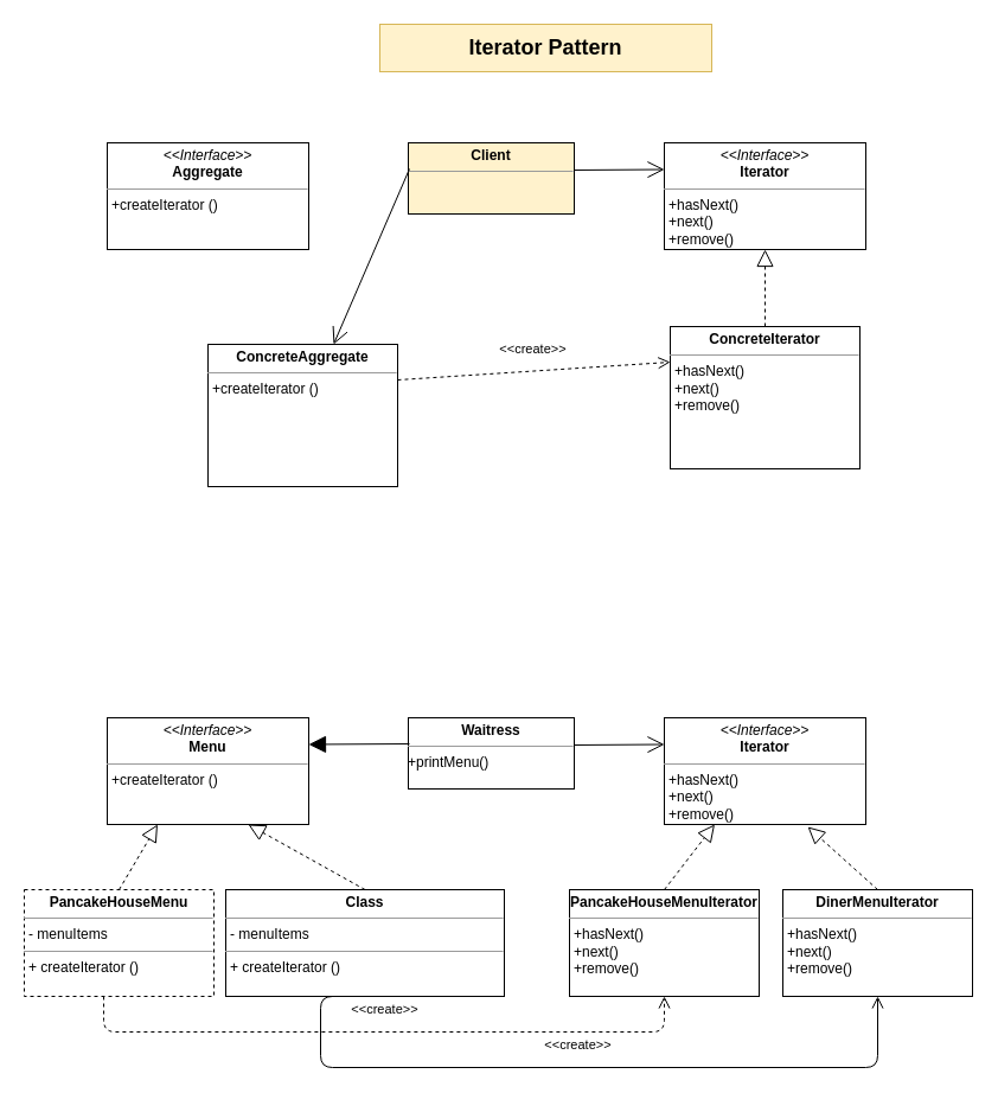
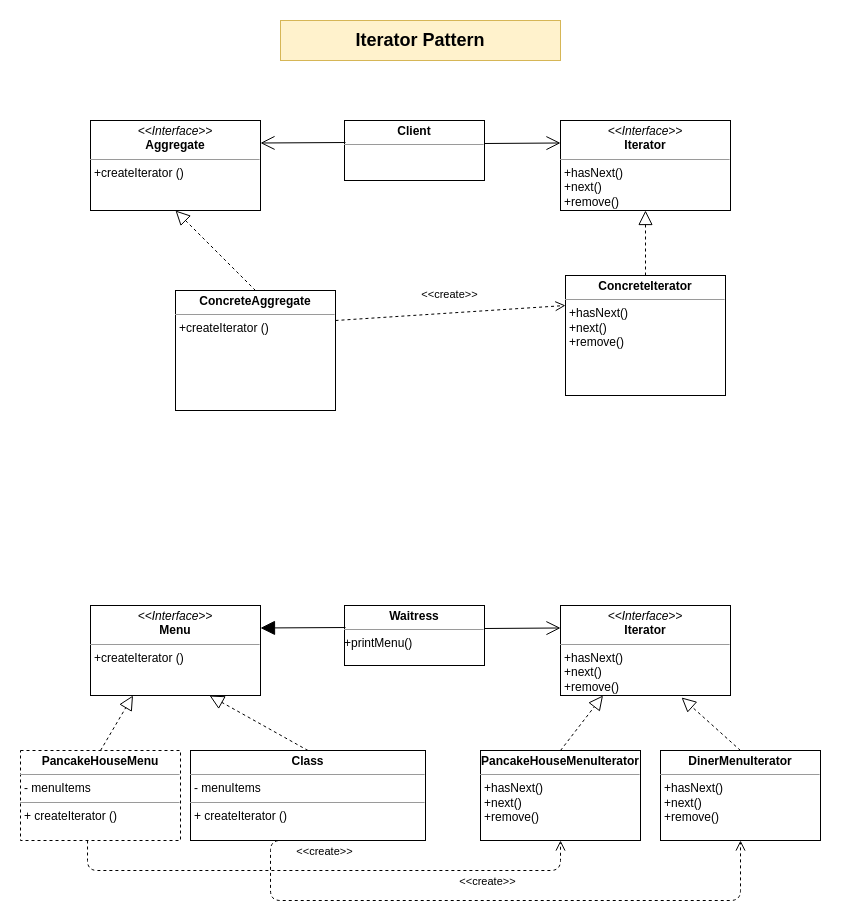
- <mxCell id="2" value="Iterator Pattern" style="text;html=1;strokeColor=#d6b656;fillColor=#fff2cc;align=center;verticalAlign=middle;whiteSpace=wrap;rounded=0;fontSize=18;fontStyle=1" vertex="1" parent="1"><mxGeometry x="320" y="20" width="280" height="40" as="geometry" /></mxCell>
+ <mxCell id="2" value="Iterator Pattern" style="text;html=1;strokeColor=#d6b656;fillColor=#fff2cc;align=center;verticalAlign=middle;whiteSpace=wrap;rounded=0;fontSize=18;fontStyle=1" vertex="1" parent="1"><mxGeometry x="280" y="20" width="280" height="40" as="geometry" /></mxCell>
- <mxCell id="3" value="&lt;p style=&quot;margin: 0px ; margin-top: 4px ; text-align: center&quot;&gt;&lt;b&gt;Client&lt;/b&gt;&lt;/p&gt;&lt;hr size=&quot;1&quot;&gt;&lt;div style=&quot;height: 2px&quot;&gt;&lt;/div&gt;" style="verticalAlign=top;align=left;overflow=fill;fontSize=12;fontFamily=Helvetica;html=1;fillColor=#fff2cc;" vertex="1" parent="1"><mxGeometry x="344" y="120" width="140" height="60" as="geometry" /></mxCell>
+ <mxCell id="3" value="&lt;p style=&quot;margin: 0px ; margin-top: 4px ; text-align: center&quot;&gt;&lt;b&gt;Client&lt;/b&gt;&lt;/p&gt;&lt;hr size=&quot;1&quot;&gt;&lt;div style=&quot;height: 2px&quot;&gt;&lt;/div&gt;" style="verticalAlign=top;align=left;overflow=fill;fontSize=12;fontFamily=Helvetica;html=1;" vertex="1" parent="1"><mxGeometry x="344" y="120" width="140" height="60" as="geometry" /></mxCell>
- <mxCell id="7" value="" style="endArrow=open;endFill=1;endSize=12;html=1;exitX=0.007;exitY=0.367;exitDx=0;exitDy=0;exitPerimeter=0;" edge="1" parent="1" source="3" target="9"><mxGeometry width="160" relative="1" as="geometry"><mxPoint x="320" y="180" as="sourcePoint" /><mxPoint x="570" y="152.5" as="targetPoint" /></mxGeometry></mxCell>
+ <mxCell id="7" value="" style="endArrow=open;endFill=1;endSize=12;html=1;entryX=1;entryY=0.25;entryDx=0;entryDy=0;exitX=0.007;exitY=0.367;exitDx=0;exitDy=0;exitPerimeter=0;" edge="1" parent="1" source="3" target="4"><mxGeometry width="160" relative="1" as="geometry"><mxPoint x="320" y="180" as="sourcePoint" /><mxPoint x="570" y="152.5" as="targetPoint" /></mxGeometry></mxCell>
+ <mxCell id="8" value="" style="endArrow=block;dashed=1;endFill=0;endSize=12;html=1;exitX=0.5;exitY=0;exitDx=0;exitDy=0;entryX=0.5;entryY=1;entryDx=0;entryDy=0;" edge="1" parent="1" source="9" target="4"><mxGeometry width="160" relative="1" as="geometry"><mxPoint x="122.5" y="410" as="sourcePoint" /><mxPoint x="175" y="230" as="targetPoint" /></mxGeometry></mxCell>
- <mxCell id="27" value="&amp;lt;&amp;lt;create&amp;gt;&amp;gt;" style="html=1;verticalAlign=bottom;endArrow=open;dashed=0;endSize=8;exitX=0.5;exitY=1;exitDx=0;exitDy=0;entryX=0.5;entryY=1;entryDx=0;entryDy=0;edgeStyle=orthogonalEdgeStyle;" edge="1" parent="1" source="19" target="25"><mxGeometry y="10" relative="1" as="geometry"><mxPoint x="280.04" y="890" as="sourcePoint" /><mxPoint x="753" y="890" as="targetPoint" /><mxPoint as="offset" /><Array as="points"><mxPoint x="270" y="900" /><mxPoint x="740" y="900" /></Array></mxGeometry></mxCell>
+ <mxCell id="27" value="&amp;lt;&amp;lt;create&amp;gt;&amp;gt;" style="html=1;verticalAlign=bottom;endArrow=open;dashed=1;endSize=8;exitX=0.5;exitY=1;exitDx=0;exitDy=0;entryX=0.5;entryY=1;entryDx=0;entryDy=0;edgeStyle=orthogonalEdgeStyle;" edge="1" parent="1" source="19" target="25"><mxGeometry y="10" relative="1" as="geometry"><mxPoint x="280.04" y="890" as="sourcePoint" /><mxPoint x="753" y="890" as="targetPoint" /><mxPoint as="offset" /><Array as="points"><mxPoint x="270" y="900" /><mxPoint x="740" y="900" /></Array></mxGeometry></mxCell>
